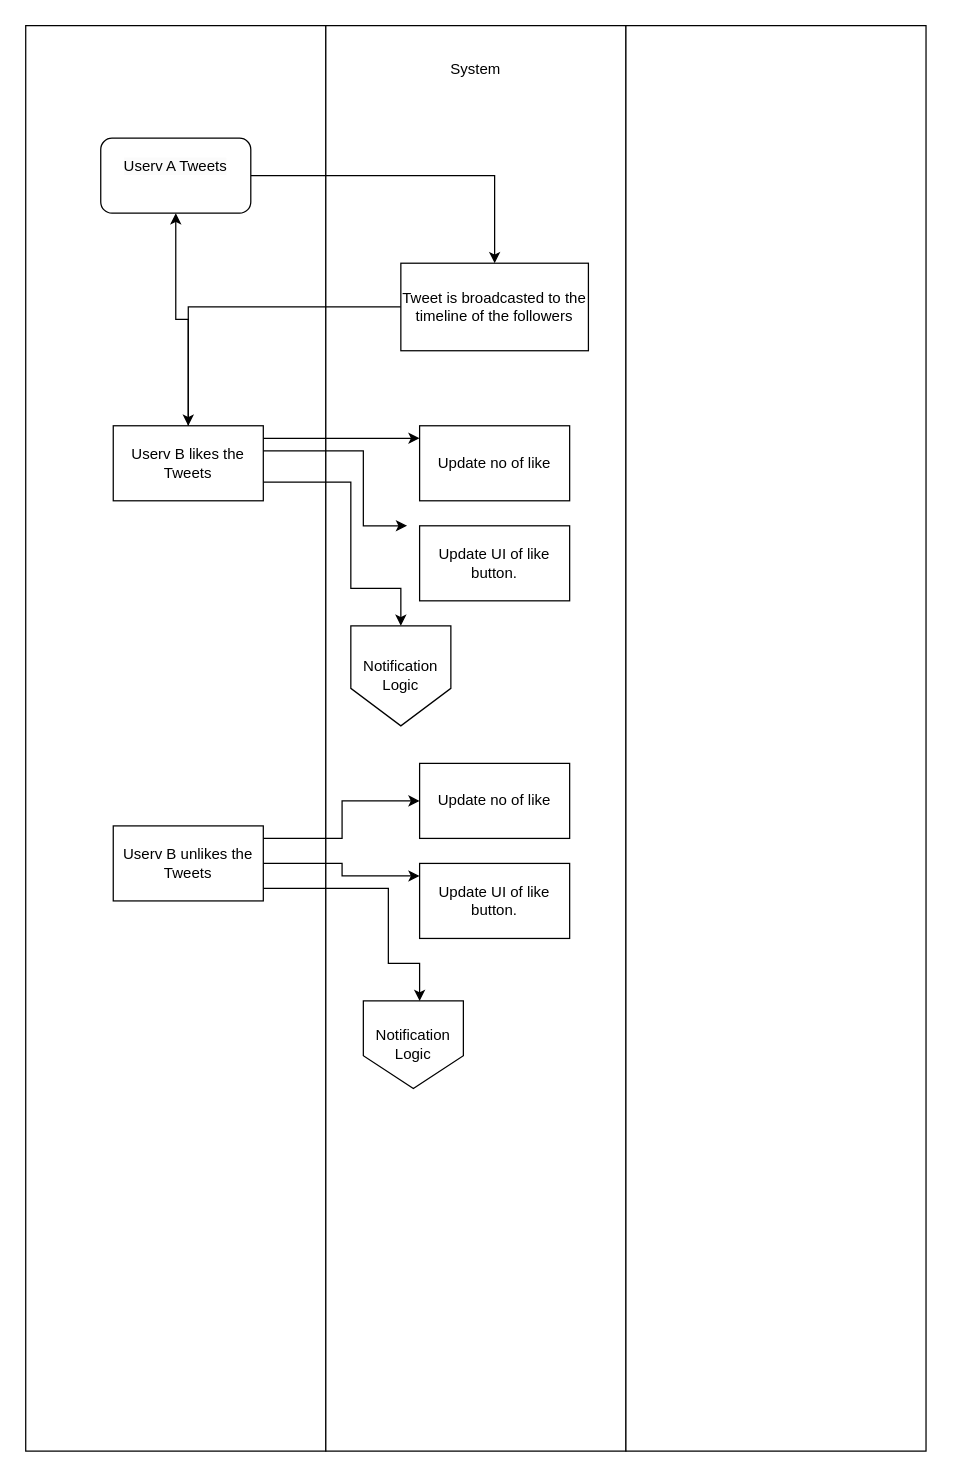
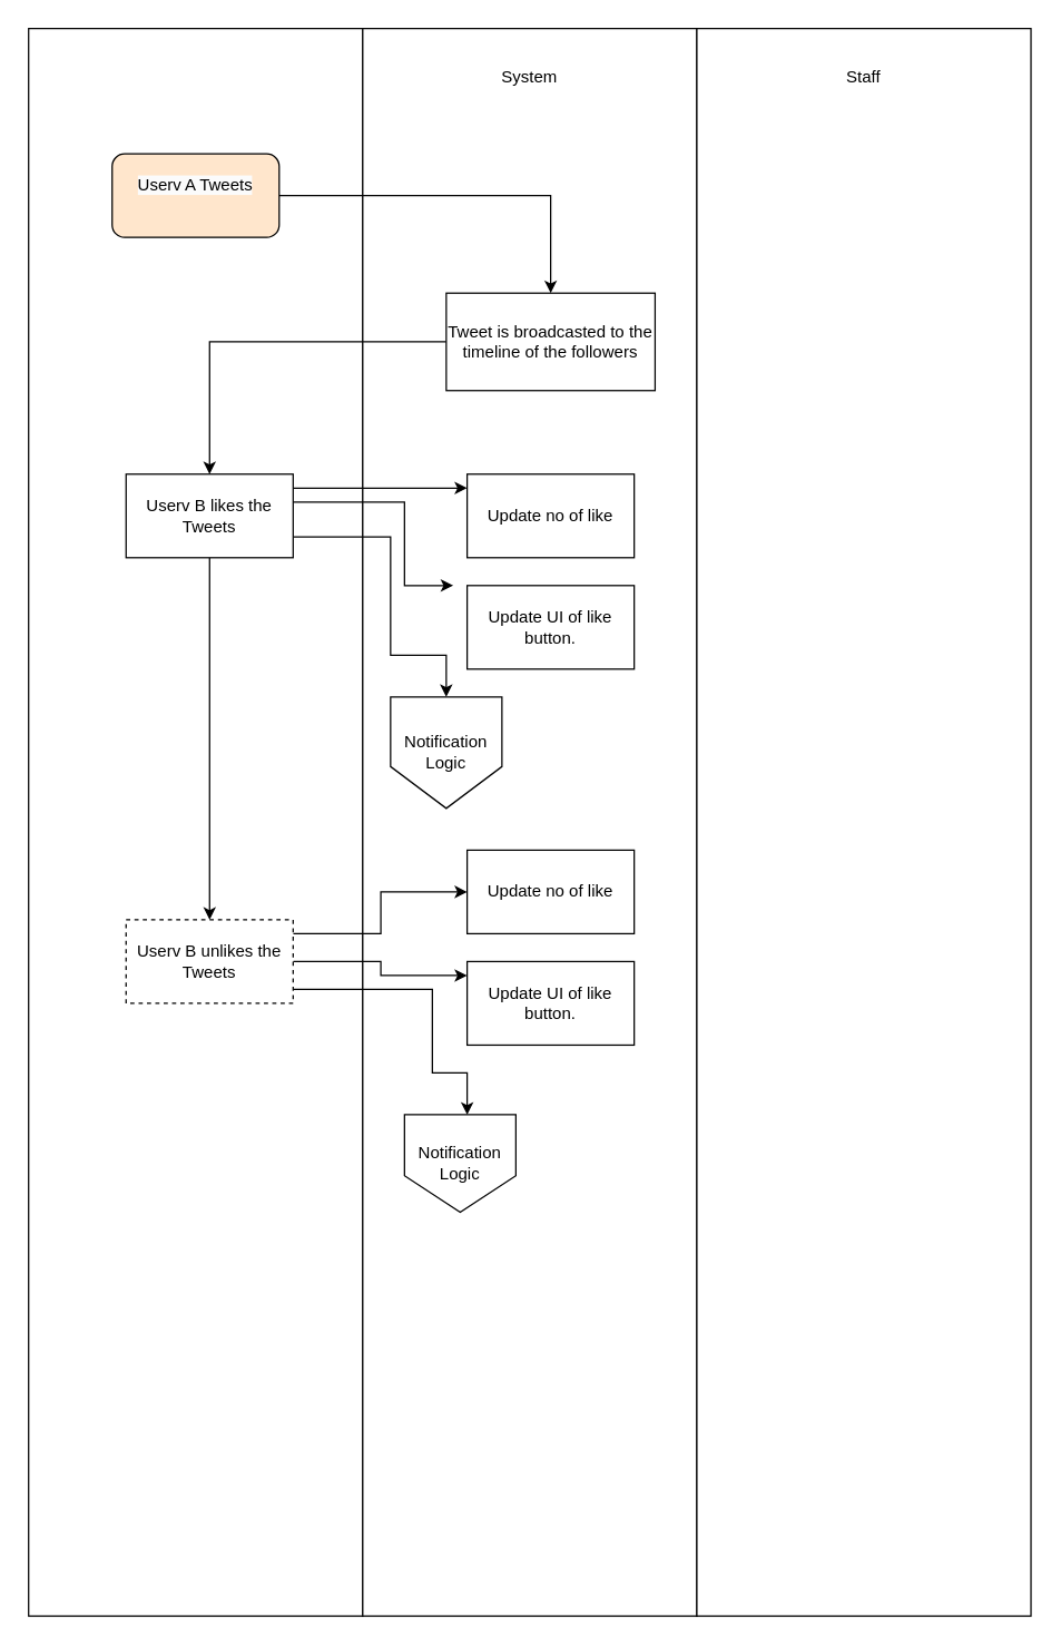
+ <mxCell id="6" value="Staff" style="text;html=1;align=center;verticalAlign=middle;whiteSpace=wrap;rounded=0;" vertex="1" parent="1"><mxGeometry x="590" y="40" width="60" height="30" as="geometry" /></mxCell>
- <mxCell id="15" value="&#10;&lt;span style=&quot;color: rgb(0, 0, 0); font-family: Helvetica; font-size: 12px; font-style: normal; font-variant-ligatures: normal; font-variant-caps: normal; font-weight: 400; letter-spacing: normal; orphans: 2; text-align: center; text-indent: 0px; text-transform: none; widows: 2; word-spacing: 0px; -webkit-text-stroke-width: 0px; white-space: normal; background-color: rgb(251, 251, 251); text-decoration-thickness: initial; text-decoration-style: initial; text-decoration-color: initial; display: inline !important; float: none;&quot;&gt;Userv A Tweets&lt;/span&gt;&#10;&#10;" style="rounded=1;whiteSpace=wrap;html=1;" vertex="1" parent="1"><mxGeometry x="80" y="110" width="120" height="60" as="geometry" /></mxCell>
+ <mxCell id="15" value="&#10;&lt;span style=&quot;color: rgb(0, 0, 0); font-family: Helvetica; font-size: 12px; font-style: normal; font-variant-ligatures: normal; font-variant-caps: normal; font-weight: 400; letter-spacing: normal; orphans: 2; text-align: center; text-indent: 0px; text-transform: none; widows: 2; word-spacing: 0px; -webkit-text-stroke-width: 0px; white-space: normal; background-color: rgb(251, 251, 251); text-decoration-thickness: initial; text-decoration-style: initial; text-decoration-color: initial; display: inline !important; float: none;&quot;&gt;Userv A Tweets&lt;/span&gt;&#10;&#10;" style="rounded=1;whiteSpace=wrap;html=1;fillColor=#ffe6cc;" vertex="1" parent="1"><mxGeometry x="80" y="110" width="120" height="60" as="geometry" /></mxCell>
- <mxCell id="10" style="edgeStyle=orthogonalEdgeStyle;rounded=0;orthogonalLoop=1;jettySize=auto;html=1;" edge="1" parent="1" source="11" target="15"><mxGeometry relative="1" as="geometry" /></mxCell>
+ <mxCell id="10" style="edgeStyle=orthogonalEdgeStyle;rounded=0;orthogonalLoop=1;jettySize=auto;html=1;" edge="1" parent="1" source="11" target="21"><mxGeometry relative="1" as="geometry" /></mxCell>
- <mxCell id="21" value="Userv B unlikes the Tweets" style="rounded=0;whiteSpace=wrap;html=1;" vertex="1" parent="1"><mxGeometry x="90" y="660" width="120" height="60" as="geometry" /></mxCell>
+ <mxCell id="21" value="Userv B unlikes the Tweets" style="rounded=0;whiteSpace=wrap;html=1;dashed=1;" vertex="1" parent="1"><mxGeometry x="90" y="660" width="120" height="60" as="geometry" /></mxCell>
